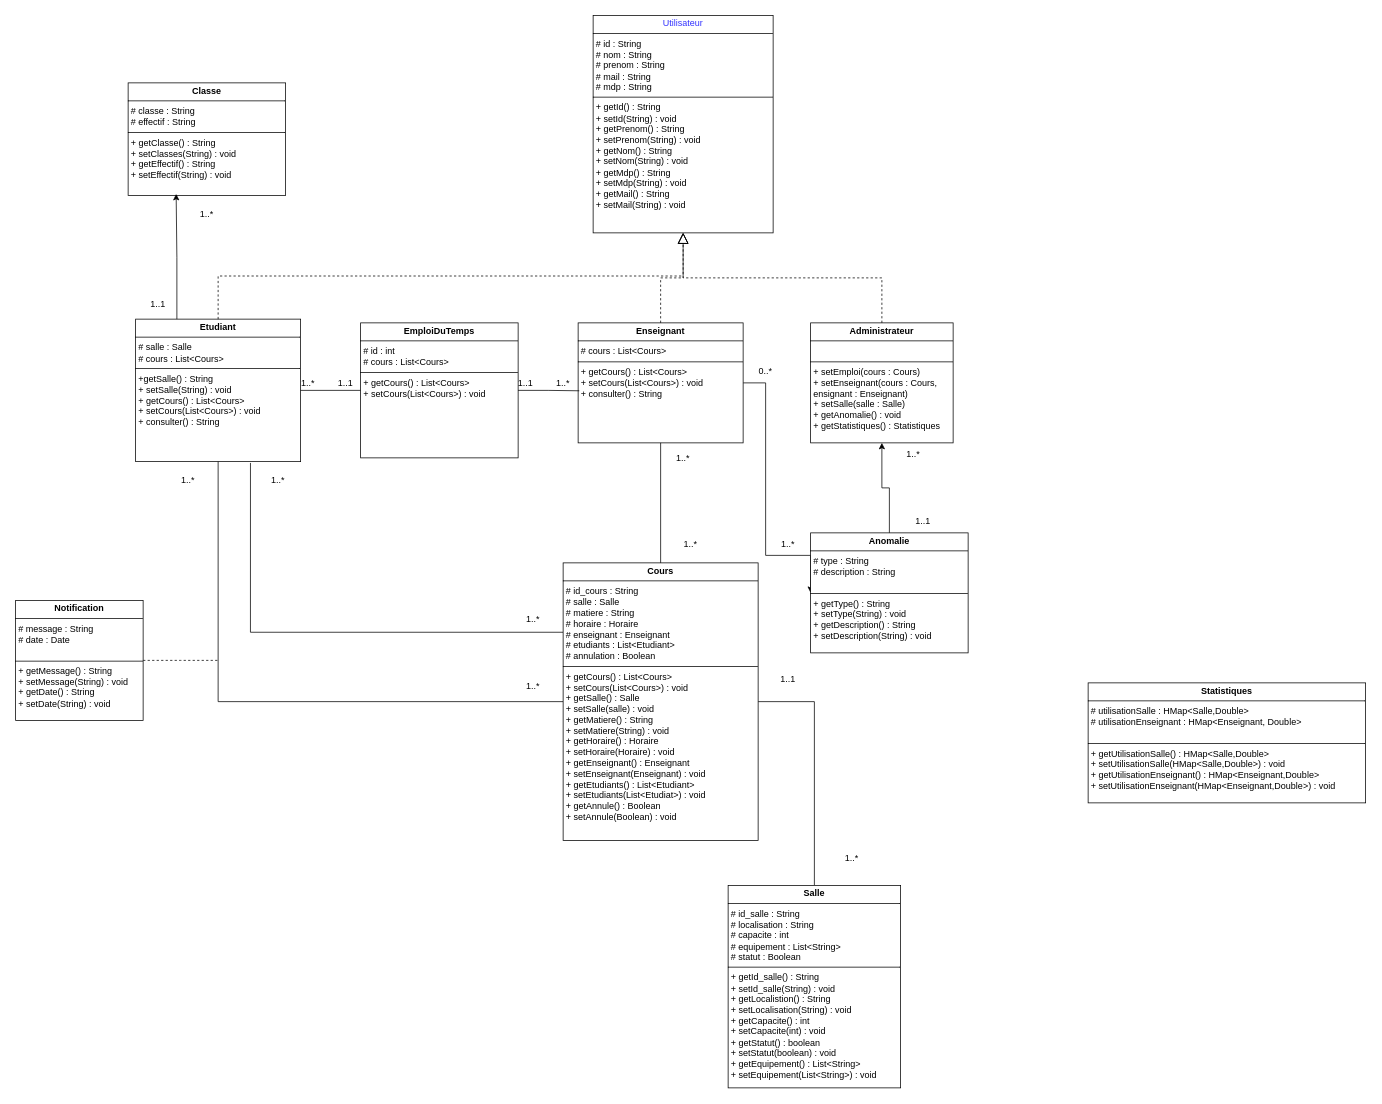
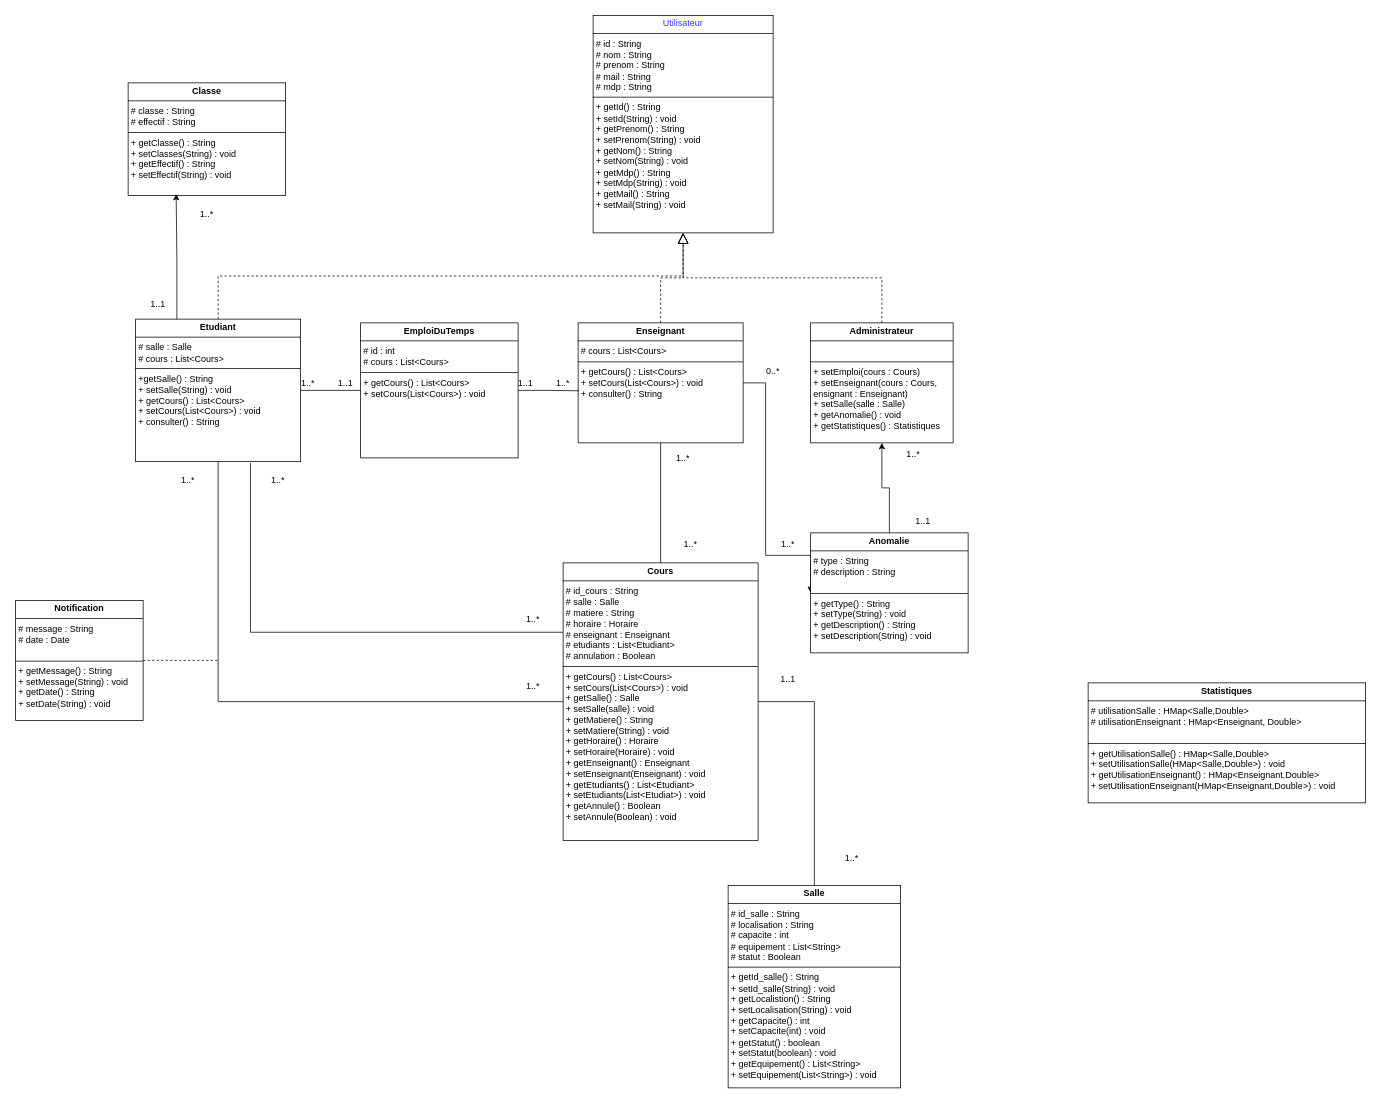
- <mxCell id="31" value="0..*" style="text;html=1;align=center;verticalAlign=middle;whiteSpace=wrap;rounded=0;" parent="1" vertex="1"><mxGeometry x="990" y="480" width="60" height="30" as="geometry" /></mxCell>
+ <mxCell id="31" value="0..*" style="text;html=1;align=center;verticalAlign=middle;whiteSpace=wrap;rounded=0;" parent="1" vertex="1"><mxGeometry x="1000" y="480" width="60" height="30" as="geometry" /></mxCell>
